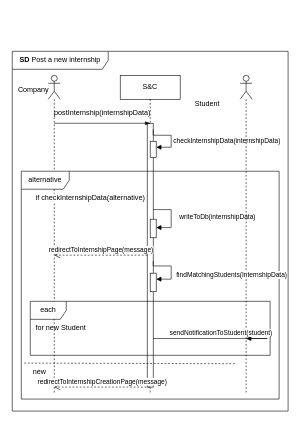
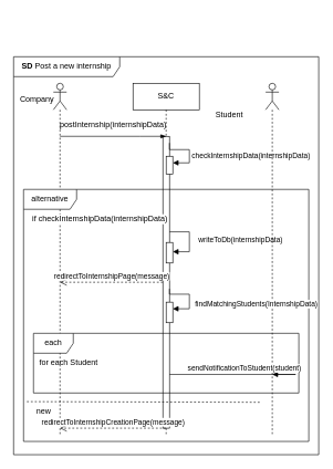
- <mxCell id="13" value="if checkInternshipData(alternative)" style="text;html=1;align=center;verticalAlign=middle;resizable=0;points=[];autosize=1;strokeColor=none;fillColor=none;labelBackgroundColor=default;" vertex="1" parent="1"><mxGeometry x="35" y="315" width="230" height="30" as="geometry" /></mxCell>
+ <mxCell id="13" value="if checkInternshipData(internshipData)" style="text;html=1;align=center;verticalAlign=middle;resizable=0;points=[];autosize=1;strokeColor=none;fillColor=none;labelBackgroundColor=default;" vertex="1" parent="1"><mxGeometry x="35" y="315" width="230" height="30" as="geometry" /></mxCell>
- <mxCell id="23" value="for new Student" style="text;whiteSpace=wrap;html=1;" vertex="1" parent="1"><mxGeometry x="57" y="532" width="100" height="30" as="geometry" /></mxCell>
+ <mxCell id="23" value="for each Student" style="text;whiteSpace=wrap;html=1;" vertex="1" parent="1"><mxGeometry x="57" y="532" width="100" height="30" as="geometry" /></mxCell>
